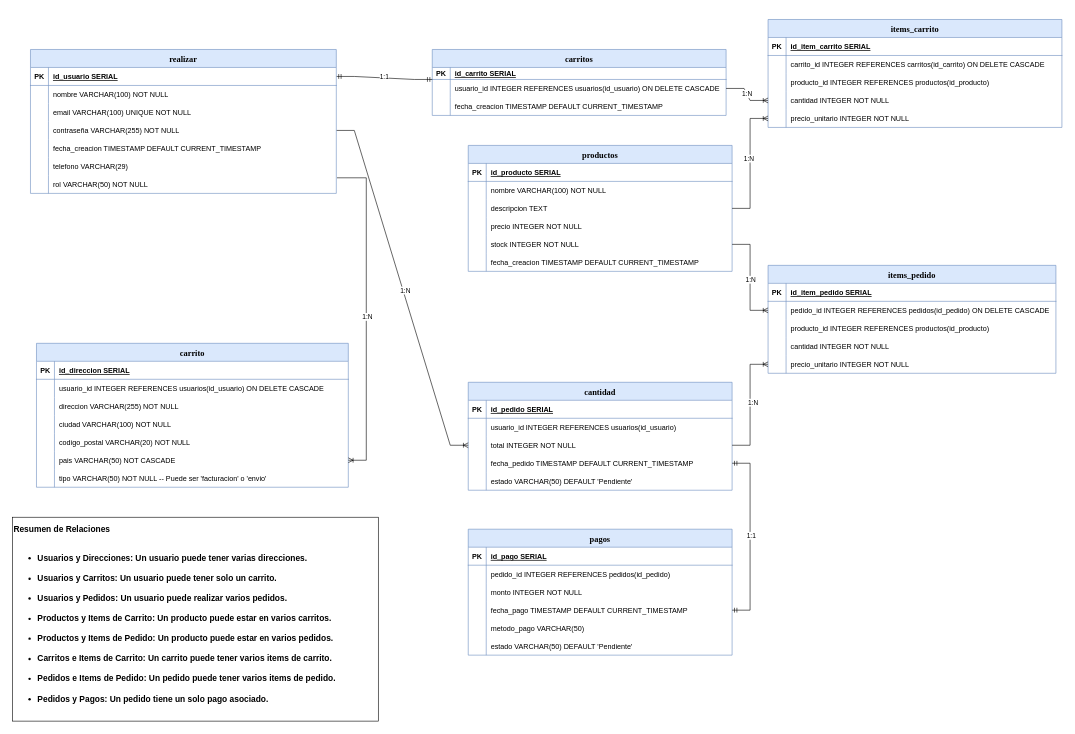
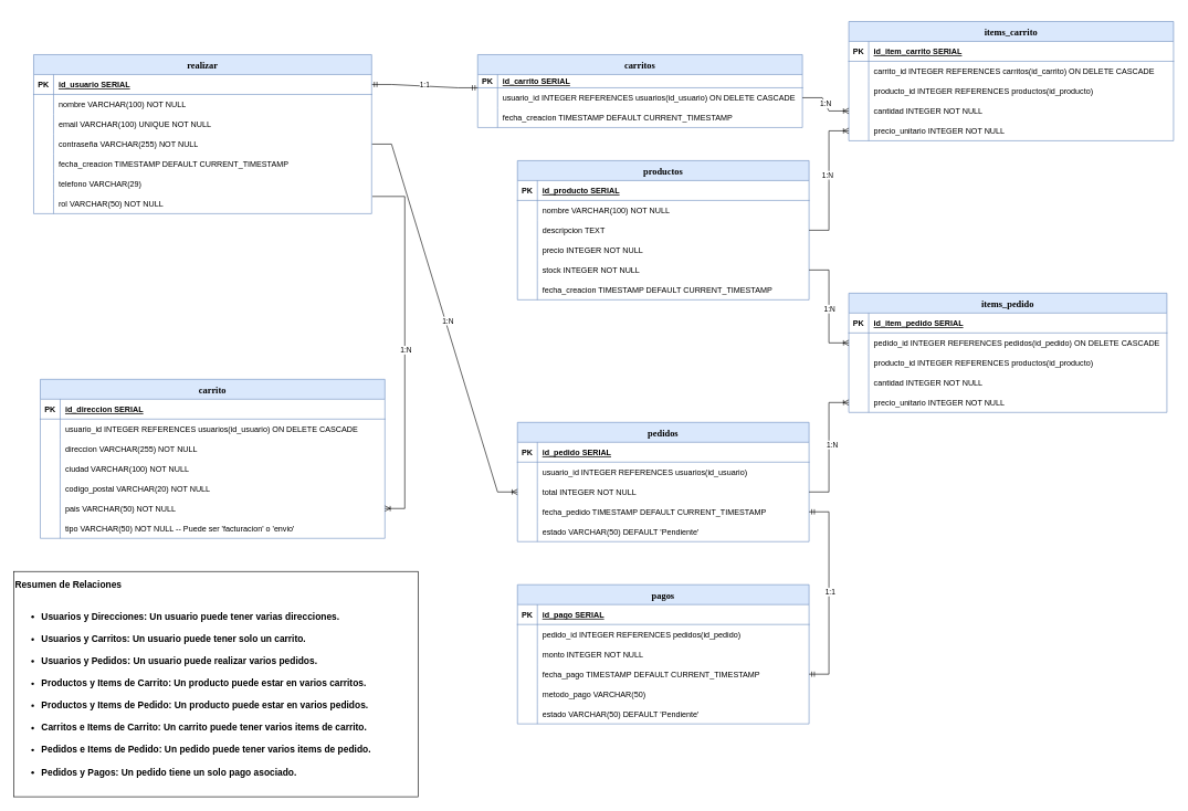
- <mxCell id="69" value="cantidad" style="shape=table;startSize=30;container=1;collapsible=1;childLayout=tableLayout;fixedRows=1;rowLines=0;fontStyle=1;align=center;resizeLast=1;fillColor=#dae8fc;strokeColor=#6c8ebf;swimlaneFillColor=#FFFFFF;fontSize=14;fontFamily=Verdana;fontColor=#000000;" parent="1" vertex="1"><mxGeometry x="780" y="637" width="440" height="180" as="geometry" /></mxCell>
+ <mxCell id="69" value="pedidos" style="shape=table;startSize=30;container=1;collapsible=1;childLayout=tableLayout;fixedRows=1;rowLines=0;fontStyle=1;align=center;resizeLast=1;fillColor=#dae8fc;strokeColor=#6c8ebf;swimlaneFillColor=#FFFFFF;fontSize=14;fontFamily=Verdana;fontColor=#000000;" parent="1" vertex="1"><mxGeometry x="780" y="637" width="440" height="180" as="geometry" /></mxCell>
- <mxCell id="20" value="pais VARCHAR(50) NOT CASCADE" style="shape=partialRectangle;overflow=hidden;connectable=0;fillColor=none;align=left;strokeColor=inherit;top=0;left=0;bottom=0;right=0;spacingLeft=6;fontColor=#000000;" parent="18" vertex="1"><mxGeometry x="30" width="490" height="30" as="geometry"><mxRectangle width="490" height="30" as="alternateBounds" /></mxGeometry></mxCell>
+ <mxCell id="20" value="pais VARCHAR(50) NOT NULL" style="shape=partialRectangle;overflow=hidden;connectable=0;fillColor=none;align=left;strokeColor=inherit;top=0;left=0;bottom=0;right=0;spacingLeft=6;fontColor=#000000;" parent="18" vertex="1"><mxGeometry x="30" width="490" height="30" as="geometry"><mxRectangle width="490" height="30" as="alternateBounds" /></mxGeometry></mxCell>
